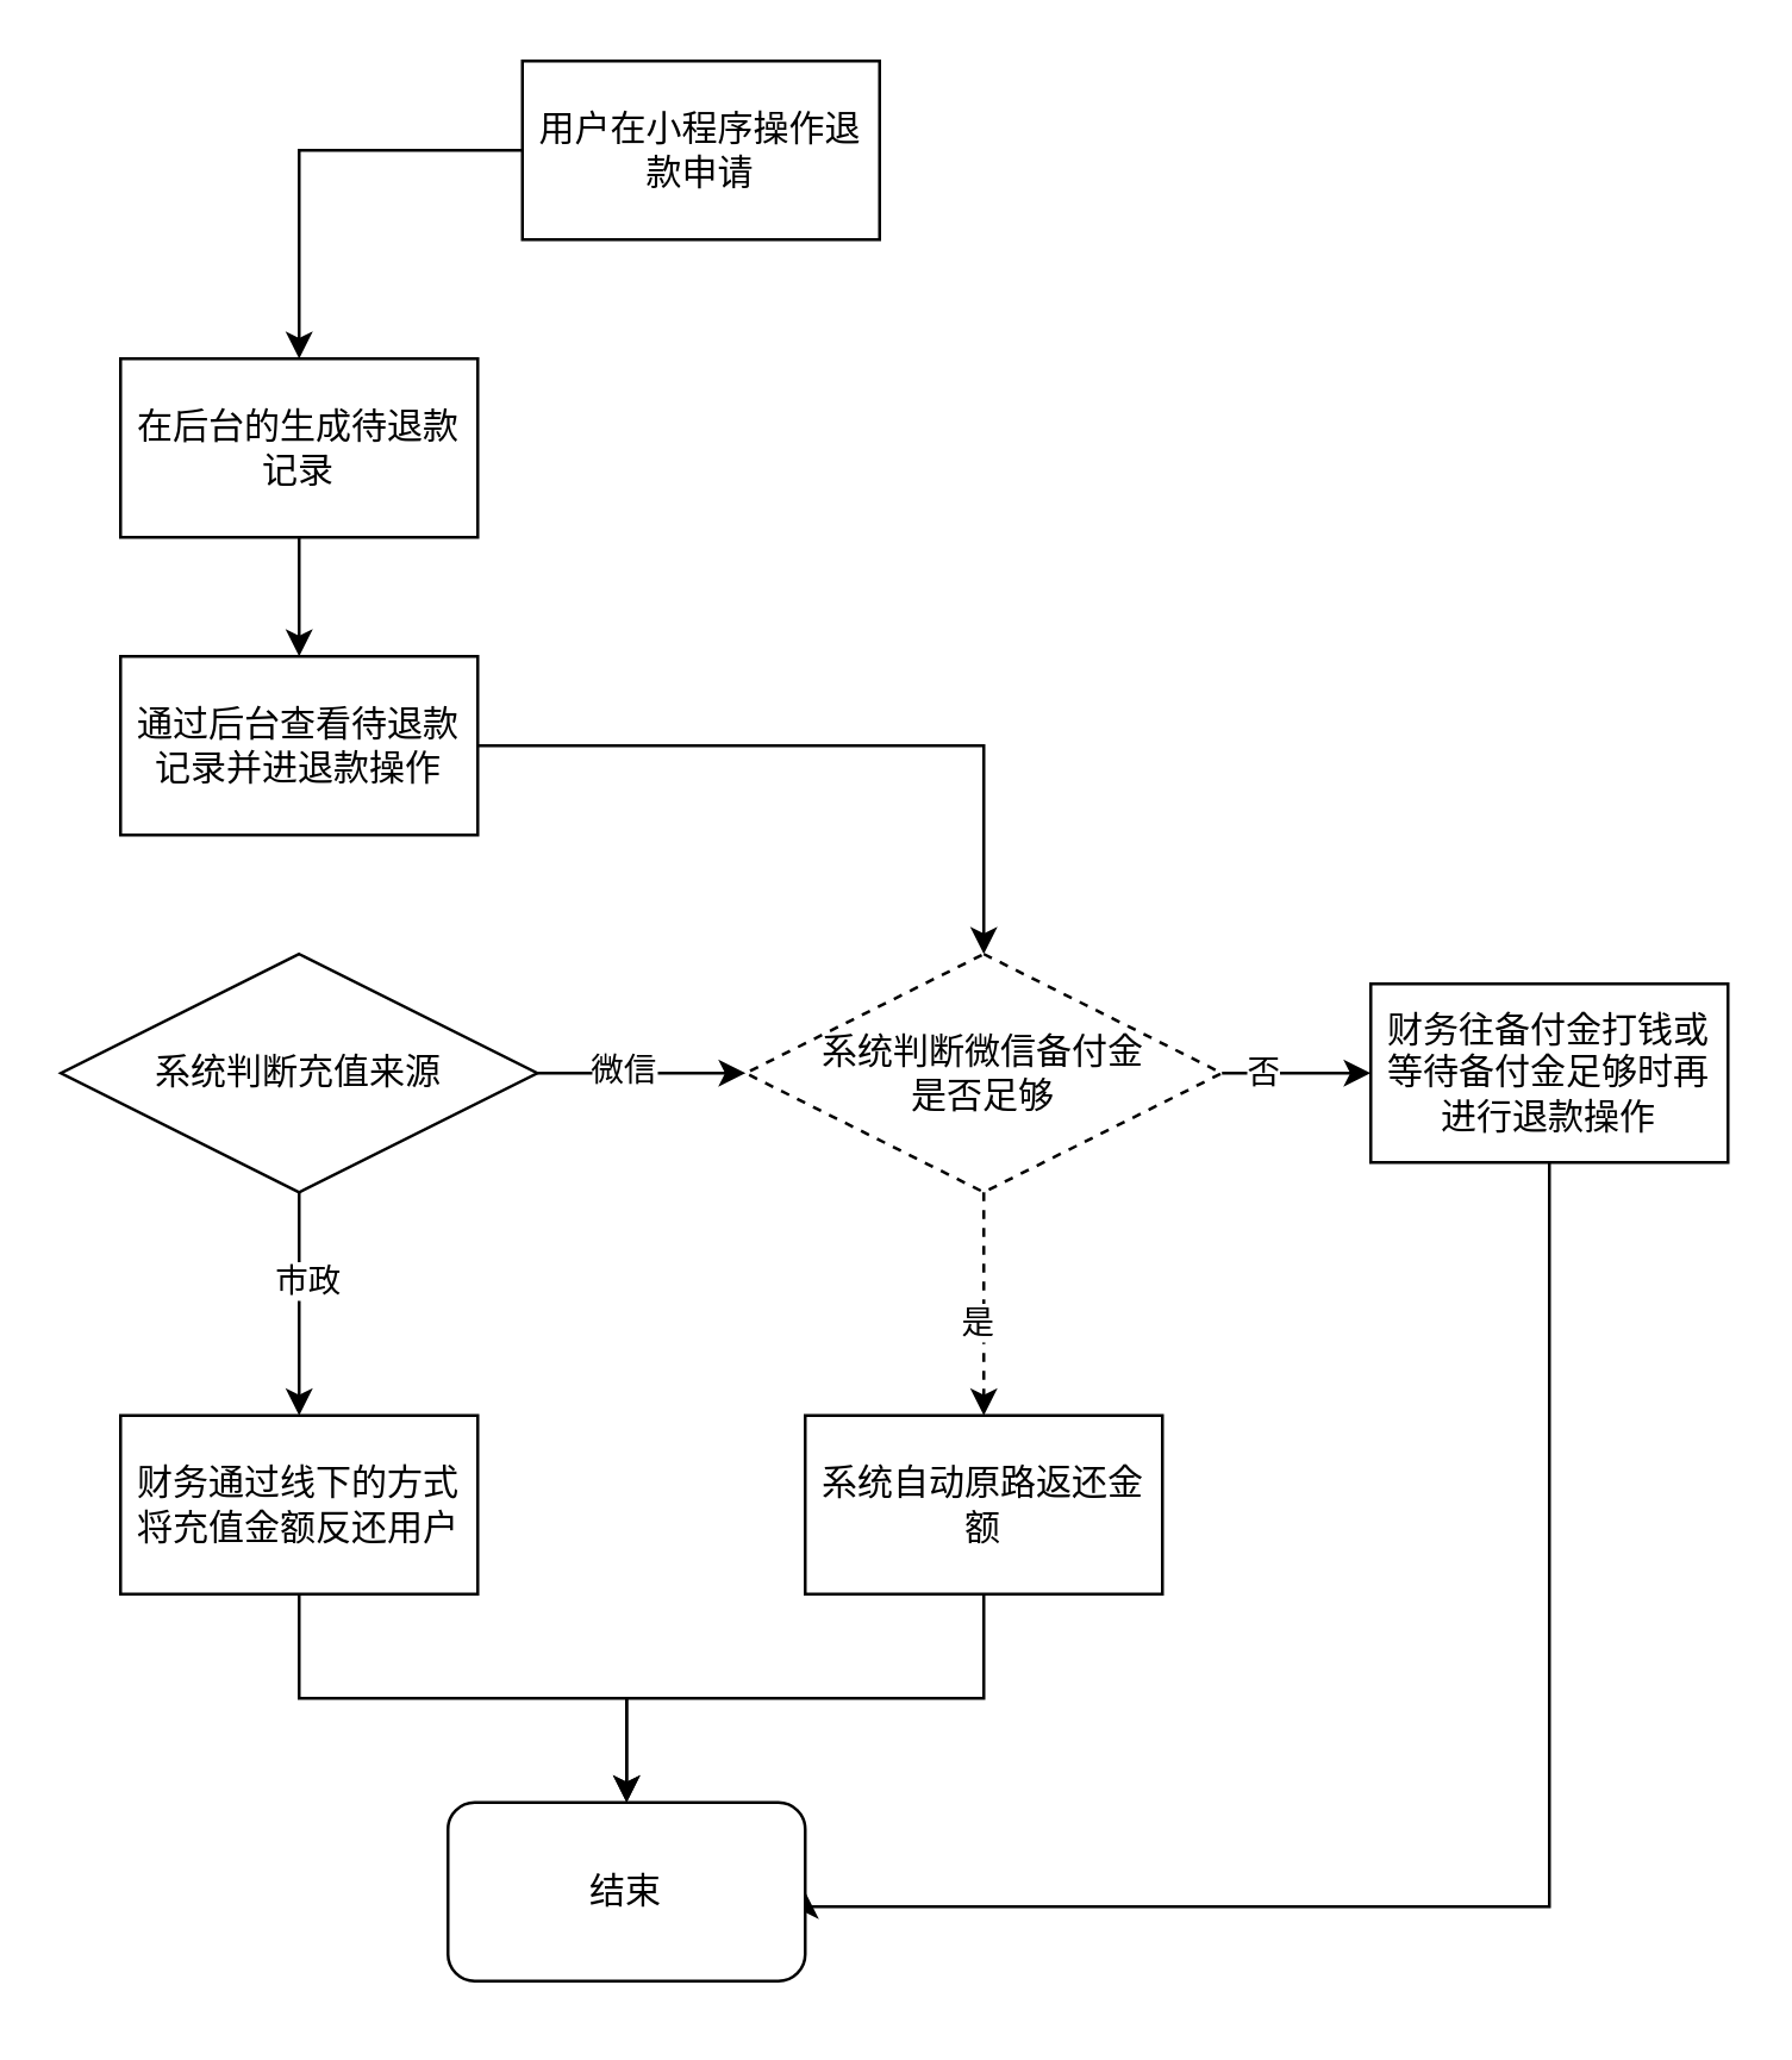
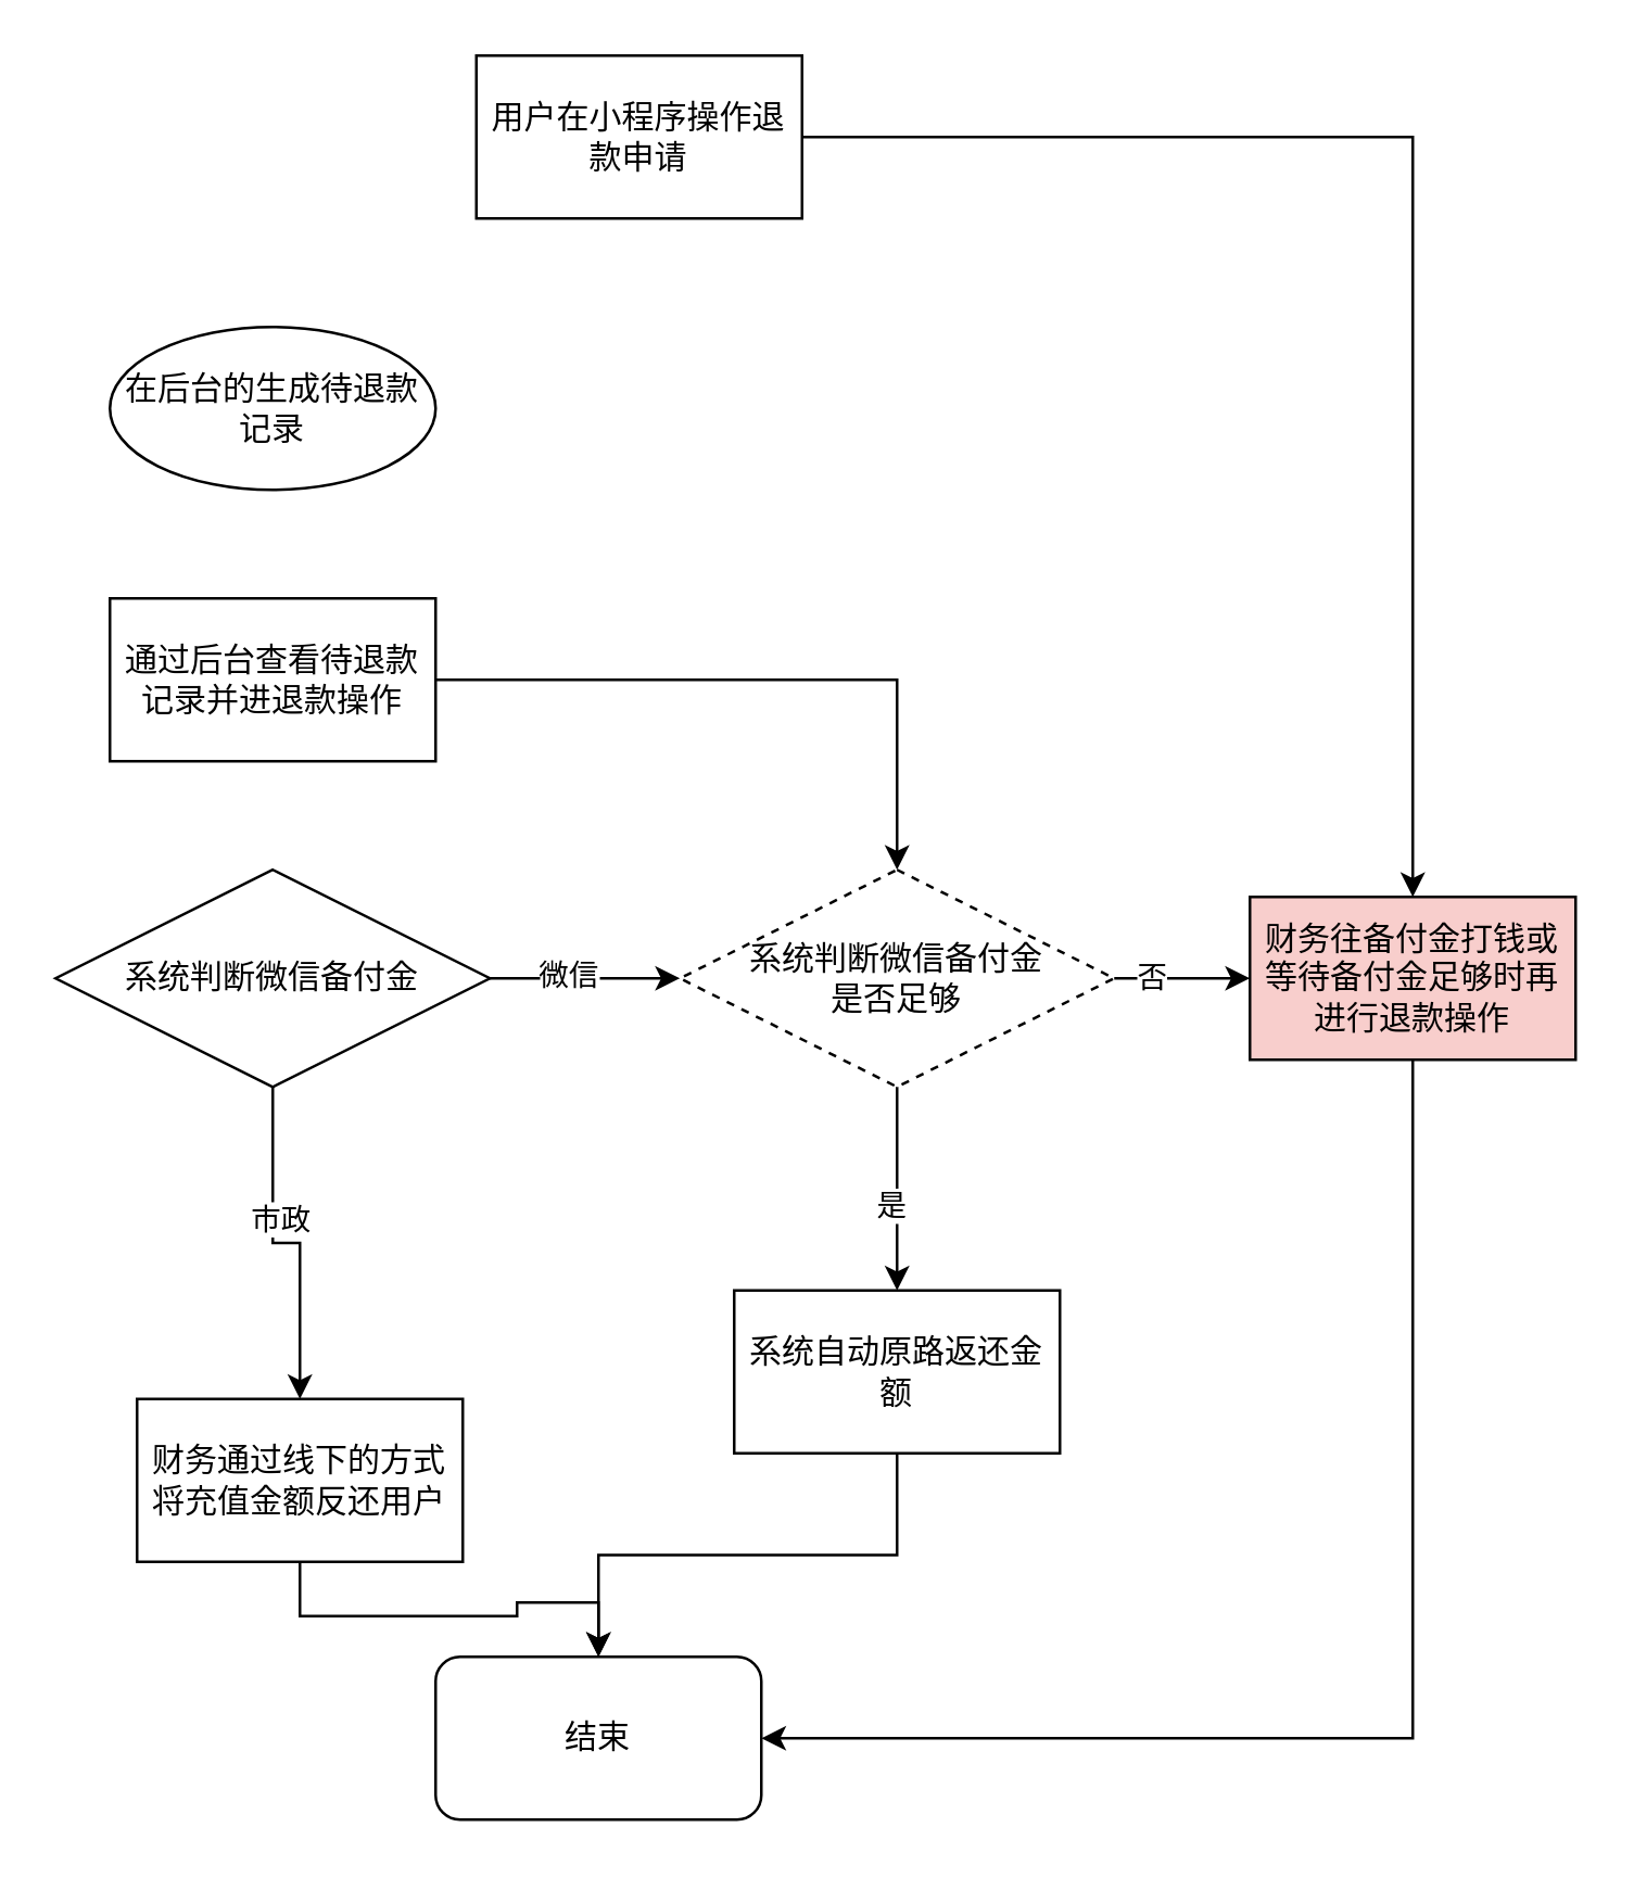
- <mxCell id="2" value="" style="edgeStyle=orthogonalEdgeStyle;rounded=0;orthogonalLoop=1;jettySize=auto;html=1;" edge="1" parent="1" source="3" target="5"><mxGeometry relative="1" as="geometry" /></mxCell>
+ <mxCell id="2" value="" style="edgeStyle=orthogonalEdgeStyle;rounded=0;orthogonalLoop=1;jettySize=auto;html=1;" edge="1" parent="1" source="3" target="23"><mxGeometry relative="1" as="geometry" /></mxCell>
- <mxCell id="5" value="在后台的生成待退款记录" style="rounded=0;whiteSpace=wrap;html=1;" vertex="1" parent="1"><mxGeometry x="40" y="120" width="120" height="60" as="geometry" /></mxCell>
+ <mxCell id="5" value="在后台的生成待退款记录" style="ellipse;whiteSpace=wrap;html=1;" vertex="1" parent="1"><mxGeometry x="40" y="120" width="120" height="60" as="geometry" /></mxCell>
- <mxCell id="4" value="" style="edgeStyle=orthogonalEdgeStyle;rounded=0;orthogonalLoop=1;jettySize=auto;html=1;" edge="1" parent="1" source="5" target="7"><mxGeometry relative="1" as="geometry" /></mxCell>
- <mxCell id="14" value="系统判断充值来源" style="rhombus;whiteSpace=wrap;html=1;" vertex="1" parent="1"><mxGeometry x="20" y="320" width="160" height="80" as="geometry" /></mxCell>
+ <mxCell id="14" value="系统判断微信备付金" style="rhombus;whiteSpace=wrap;html=1;" vertex="1" parent="1"><mxGeometry x="20" y="320" width="160" height="80" as="geometry" /></mxCell>
- <mxCell id="23" value="财务往备付金打钱或等待备付金足够时再进行退款操作" style="rounded=0;whiteSpace=wrap;html=1;" vertex="1" parent="1"><mxGeometry x="460" y="330" width="120" height="60" as="geometry" /></mxCell>
+ <mxCell id="23" value="财务往备付金打钱或等待备付金足够时再进行退款操作" style="rounded=0;whiteSpace=wrap;html=1;fillColor=#f8cecc;" vertex="1" parent="1"><mxGeometry x="460" y="330" width="120" height="60" as="geometry" /></mxCell>
- <mxCell id="15" value="" style="edgeStyle=orthogonalEdgeStyle;rounded=0;orthogonalLoop=1;jettySize=auto;html=1;dashed=1;" edge="1" parent="1" source="19" target="21"><mxGeometry relative="1" as="geometry" /></mxCell>
+ <mxCell id="15" value="" style="edgeStyle=orthogonalEdgeStyle;rounded=0;orthogonalLoop=1;jettySize=auto;html=1;" edge="1" parent="1" source="19" target="21"><mxGeometry relative="1" as="geometry" /></mxCell>
- <mxCell id="9" value="财务通过线下的方式将充值金额反还用户" style="rounded=0;whiteSpace=wrap;html=1;" vertex="1" parent="1"><mxGeometry x="40" y="475" width="120" height="60" as="geometry" /></mxCell>
+ <mxCell id="9" value="财务通过线下的方式将充值金额反还用户" style="rounded=0;whiteSpace=wrap;html=1;" vertex="1" parent="1"><mxGeometry x="50" y="515" width="120" height="60" as="geometry" /></mxCell>
- <mxCell id="24" value="结束" style="rounded=1;whiteSpace=wrap;html=1;" vertex="1" parent="1"><mxGeometry x="150" y="605" width="120" height="60" as="geometry" /></mxCell>
+ <mxCell id="24" value="结束" style="rounded=1;whiteSpace=wrap;html=1;" vertex="1" parent="1"><mxGeometry x="160" y="610" width="120" height="60" as="geometry" /></mxCell>
